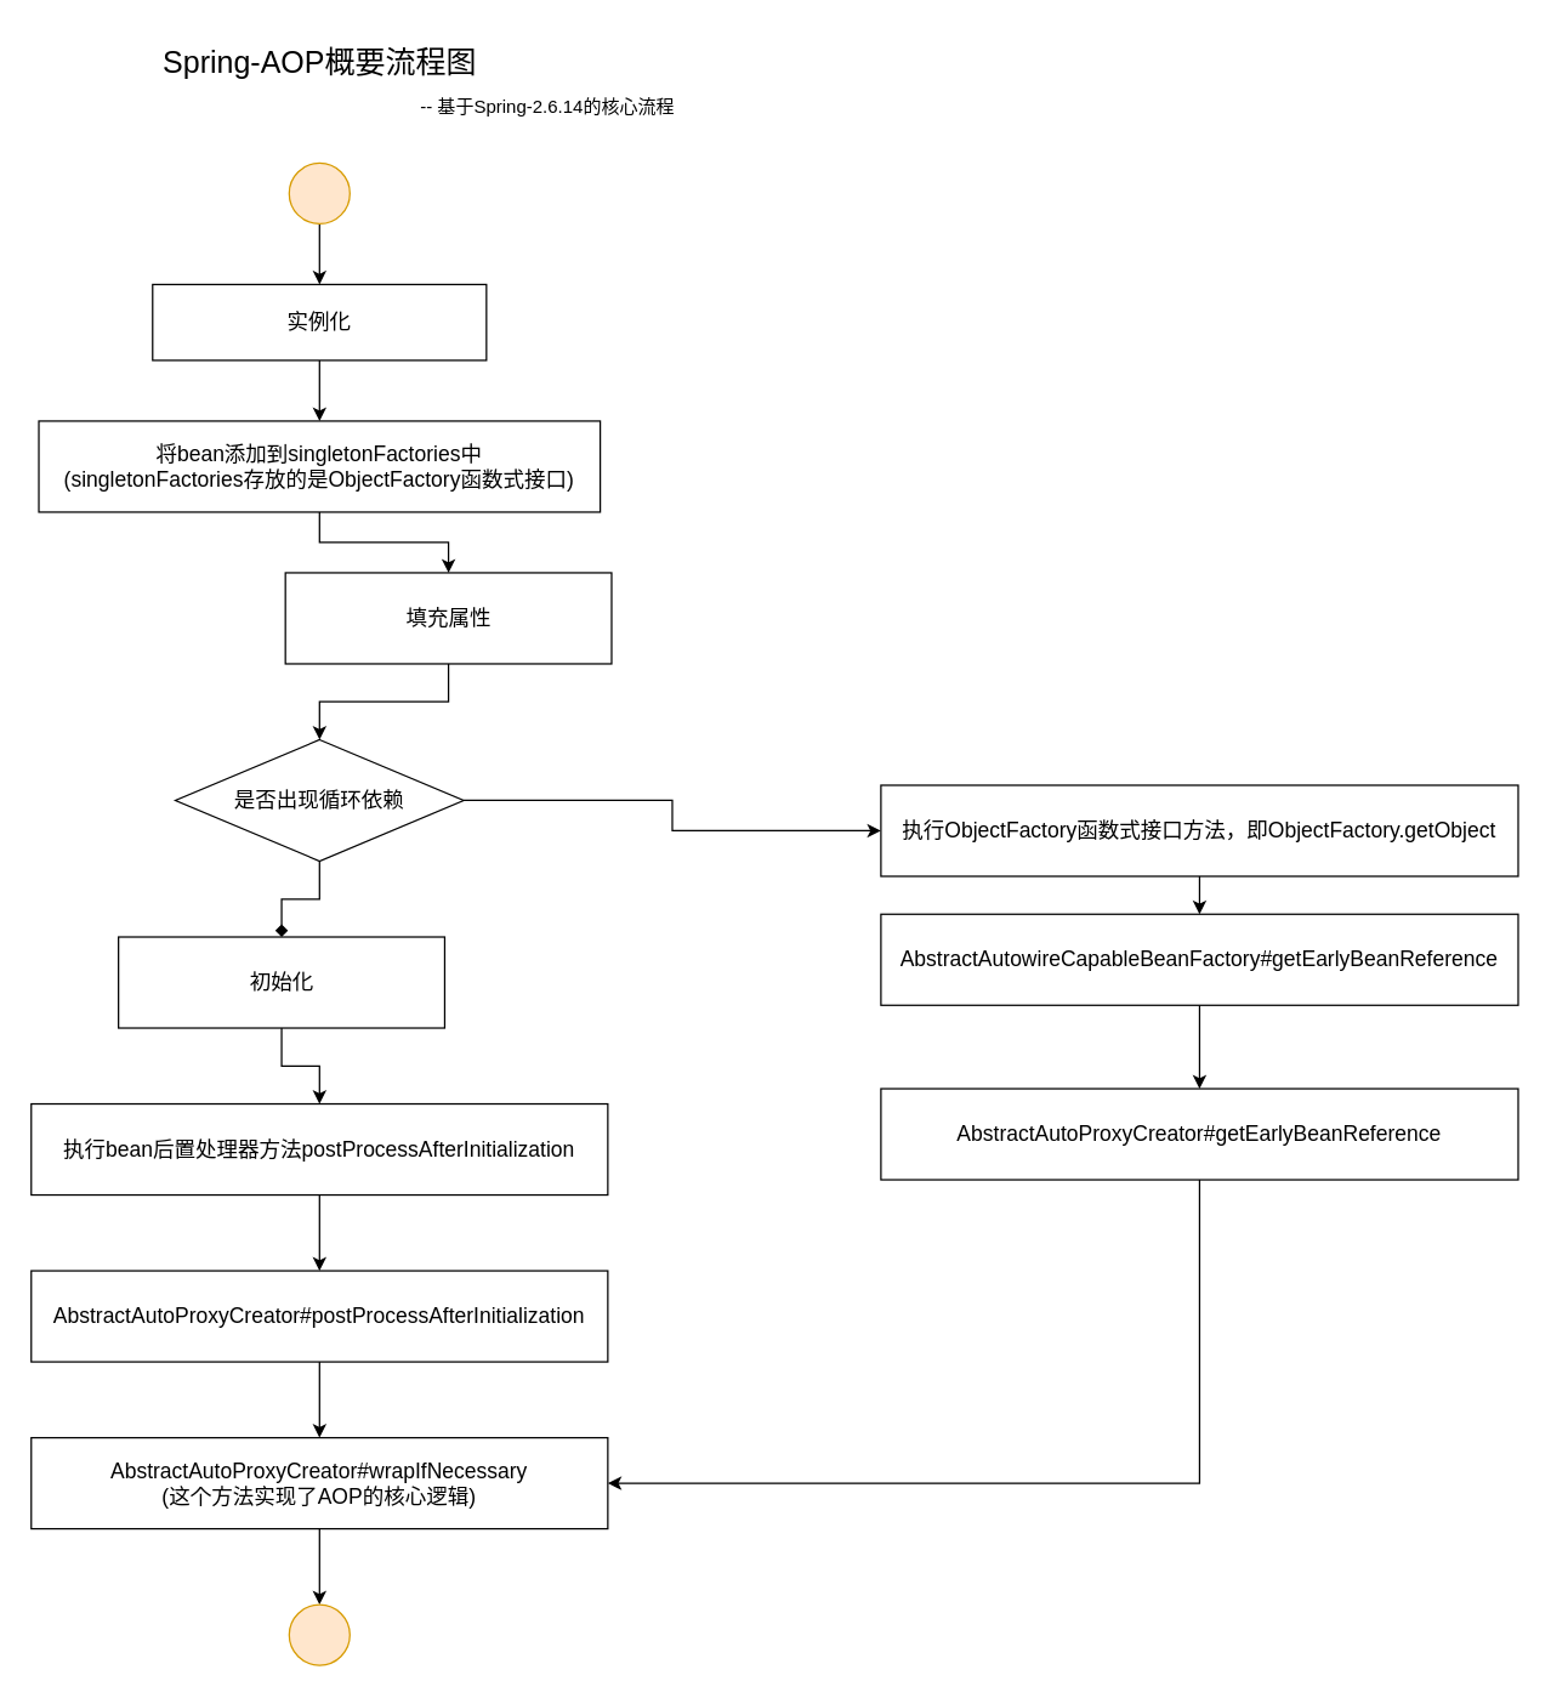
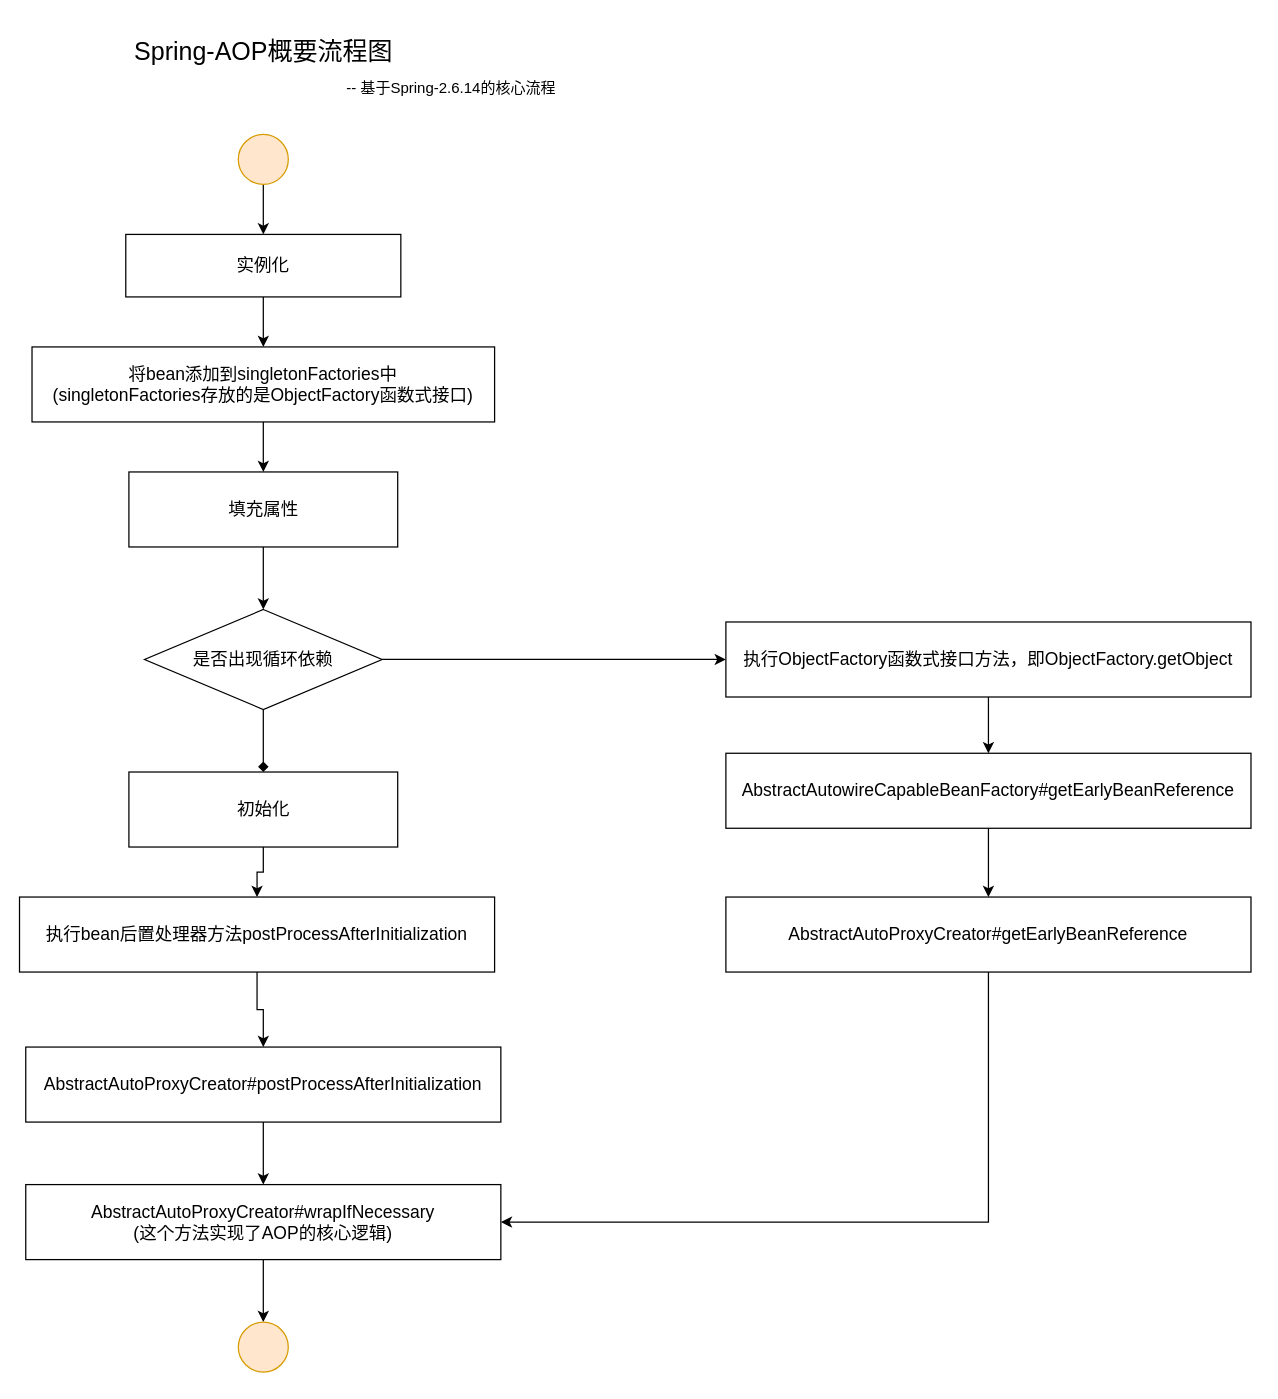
- <mxCell id="9" value="&lt;font style=&quot;font-size: 14px;&quot;&gt;填充属性&lt;br&gt;&lt;/font&gt;" style="rounded=0;whiteSpace=wrap;html=1;" parent="1" vertex="1"><mxGeometry x="187.5" y="377" width="215" height="60" as="geometry" /></mxCell>
+ <mxCell id="9" value="&lt;font style=&quot;font-size: 14px;&quot;&gt;填充属性&lt;br&gt;&lt;/font&gt;" style="rounded=0;whiteSpace=wrap;html=1;" parent="1" vertex="1"><mxGeometry x="102.5" y="377" width="215" height="60" as="geometry" /></mxCell>
- <mxCell id="23" value="&lt;font style=&quot;font-size: 14px;&quot;&gt;&lt;font style=&quot;font-size: 14px;&quot;&gt;执行ObjectFactory函数式接口方法，即&lt;/font&gt;ObjectFactory.getObject&lt;/font&gt;" style="rounded=0;whiteSpace=wrap;html=1;" parent="1" vertex="1"><mxGeometry x="580" y="517" width="420" height="60" as="geometry" /></mxCell>
+ <mxCell id="23" value="&lt;font style=&quot;font-size: 14px;&quot;&gt;&lt;font style=&quot;font-size: 14px;&quot;&gt;执行ObjectFactory函数式接口方法，即&lt;/font&gt;ObjectFactory.getObject&lt;/font&gt;" style="rounded=0;whiteSpace=wrap;html=1;" parent="1" vertex="1"><mxGeometry x="580" y="497" width="420" height="60" as="geometry" /></mxCell>
- <mxCell id="14" value="&lt;font style=&quot;font-size: 14px;&quot;&gt;初始化&lt;br&gt;&lt;/font&gt;" style="rounded=0;whiteSpace=wrap;html=1;" parent="1" vertex="1"><mxGeometry x="77.5" y="617" width="215" height="60" as="geometry" /></mxCell>
+ <mxCell id="14" value="&lt;font style=&quot;font-size: 14px;&quot;&gt;初始化&lt;br&gt;&lt;/font&gt;" style="rounded=0;whiteSpace=wrap;html=1;" parent="1" vertex="1"><mxGeometry x="102.5" y="617" width="215" height="60" as="geometry" /></mxCell>
- <mxCell id="16" value="&lt;font style=&quot;font-size: 14px;&quot;&gt;执行bean后置处理器方法postProcessAfterInitialization&lt;br&gt;&lt;/font&gt;" style="rounded=0;whiteSpace=wrap;html=1;" parent="1" vertex="1"><mxGeometry x="20" y="727" width="380" height="60" as="geometry" /></mxCell>
+ <mxCell id="16" value="&lt;font style=&quot;font-size: 14px;&quot;&gt;执行bean后置处理器方法postProcessAfterInitialization&lt;br&gt;&lt;/font&gt;" style="rounded=0;whiteSpace=wrap;html=1;" parent="1" vertex="1"><mxGeometry x="15" y="717" width="380" height="60" as="geometry" /></mxCell>
